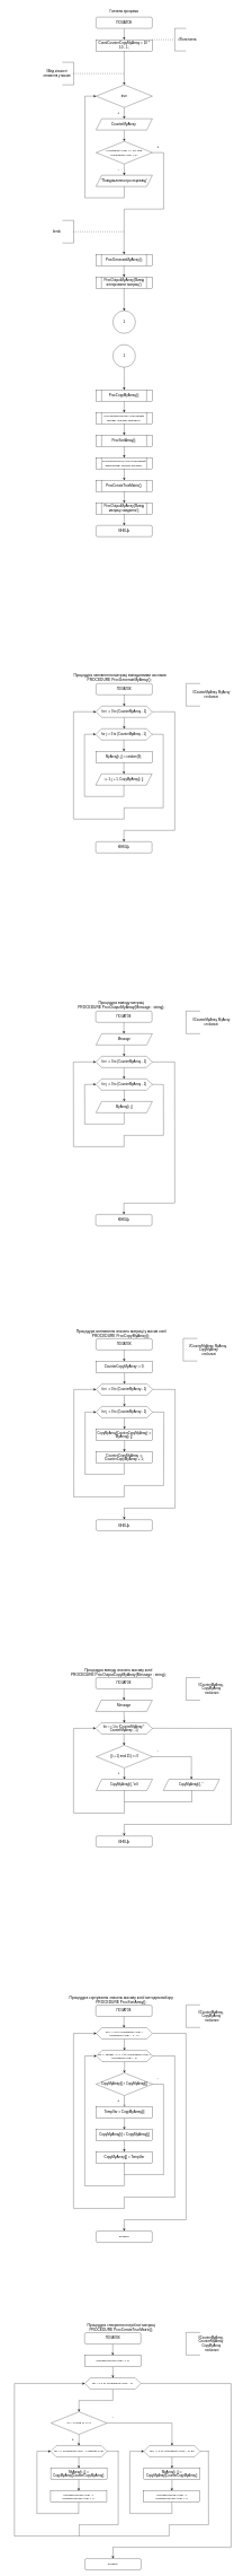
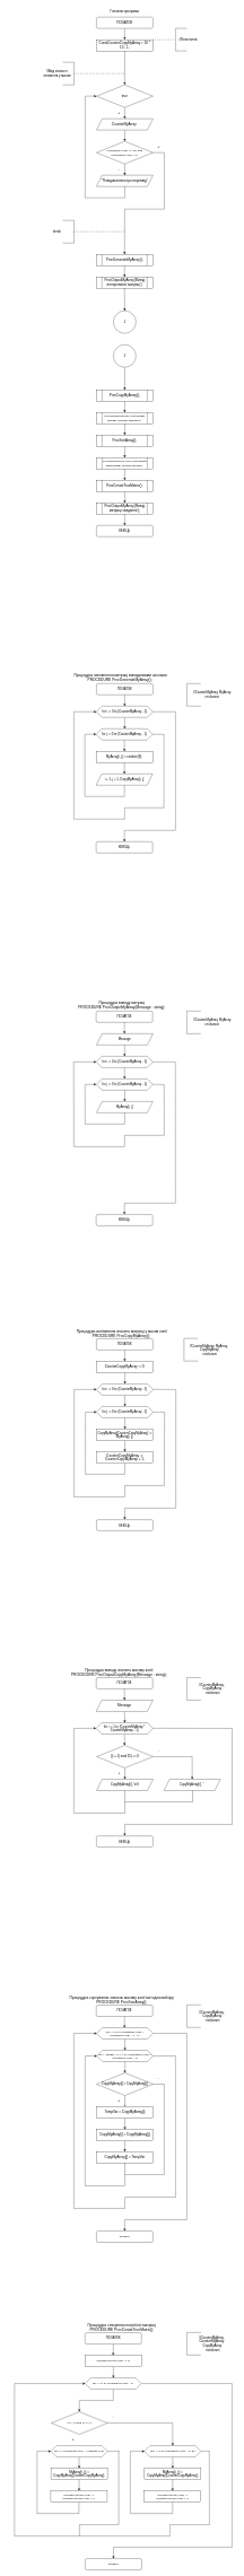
- <mxCell id="194" value="" style="edgeStyle=orthogonalEdgeStyle;rounded=0;orthogonalLoop=1;jettySize=auto;html=1;fontSize=10;" parent="1" source="196" target="198" edge="1"><mxGeometry relative="1" as="geometry" /></mxCell>
